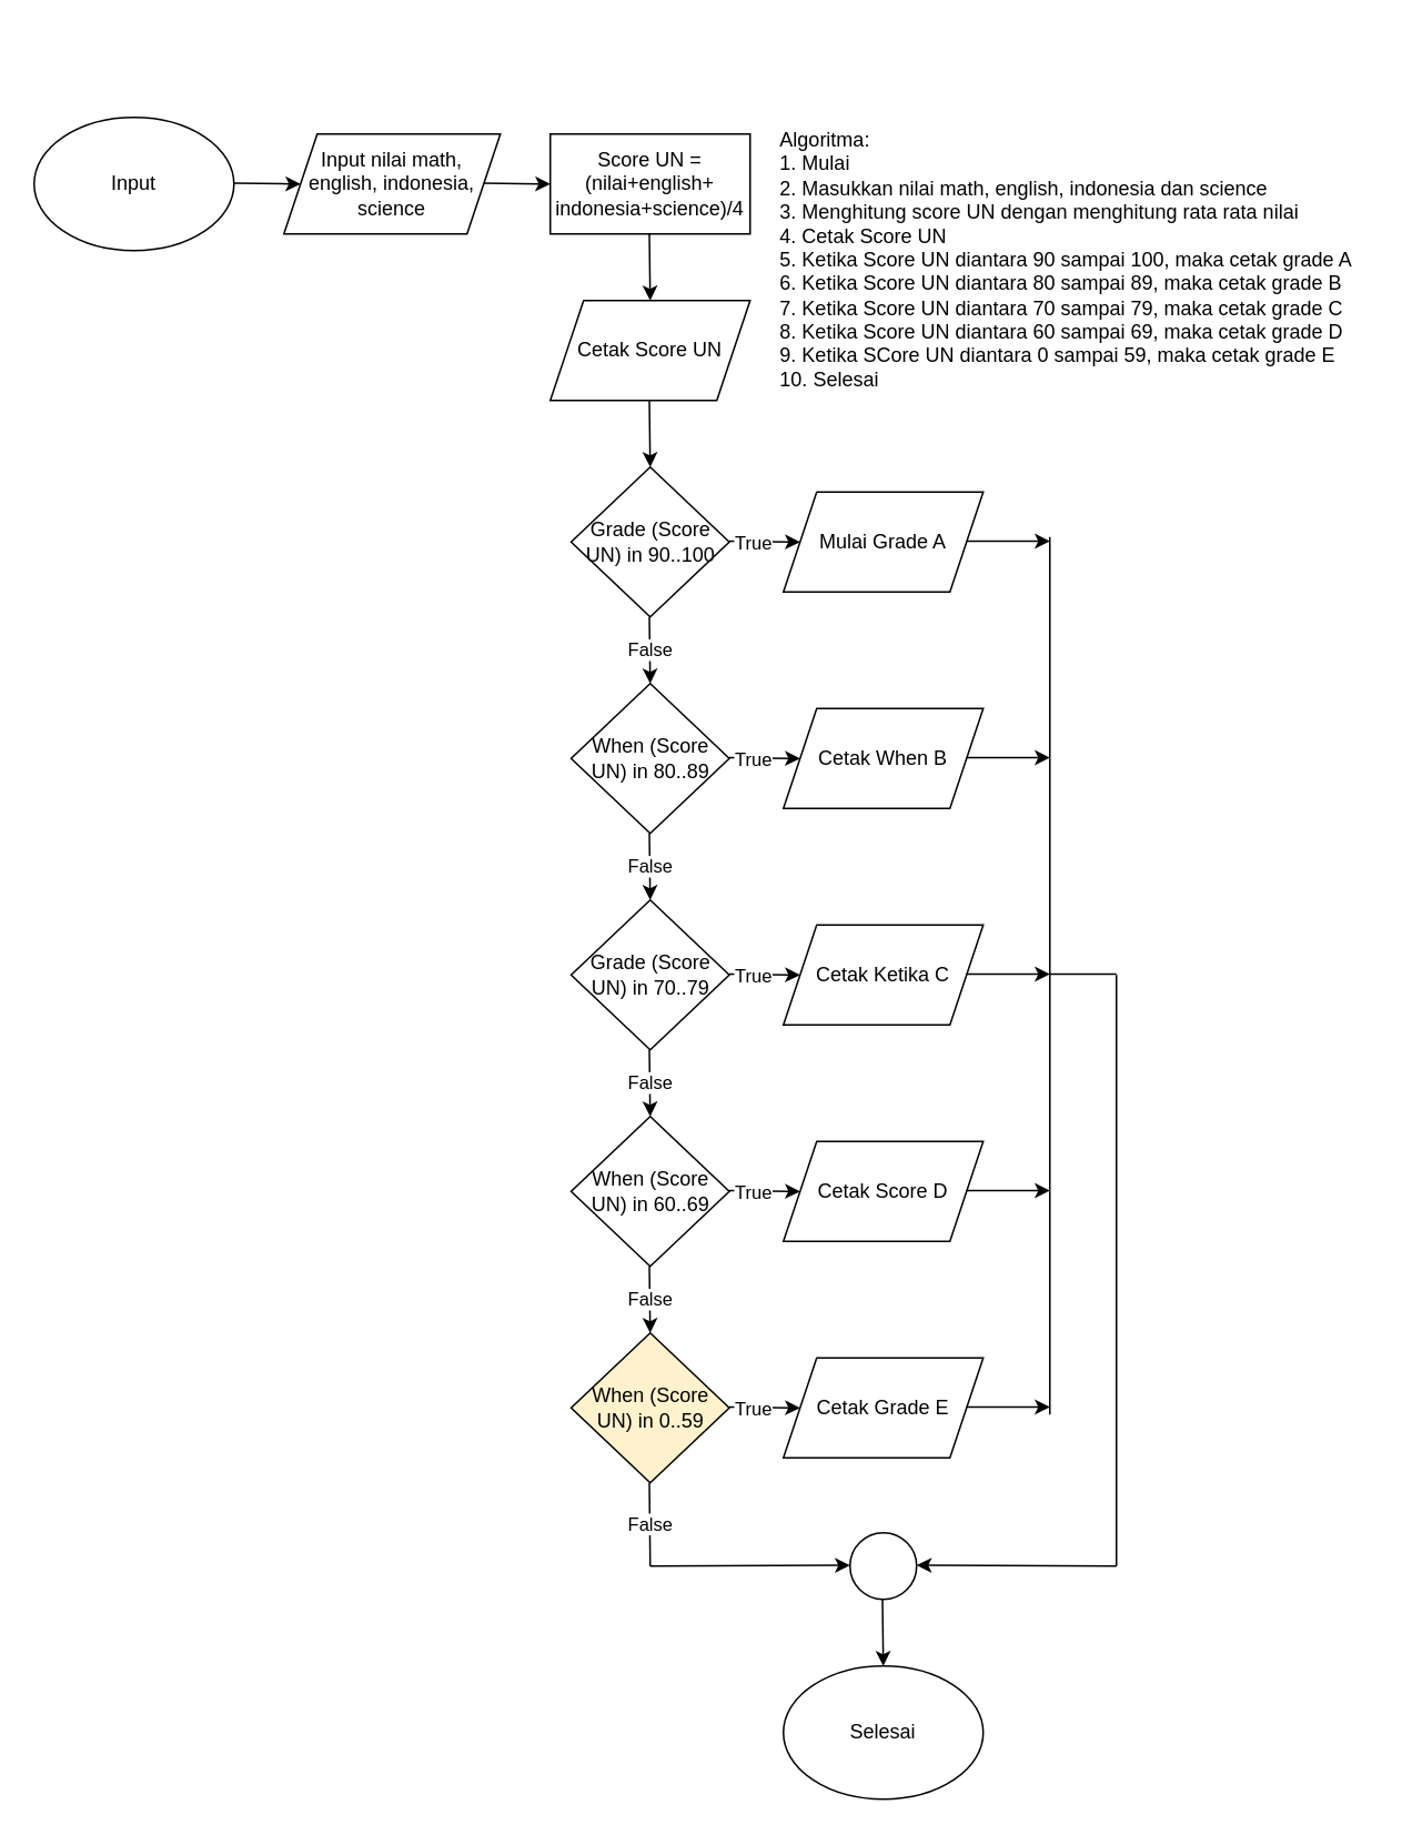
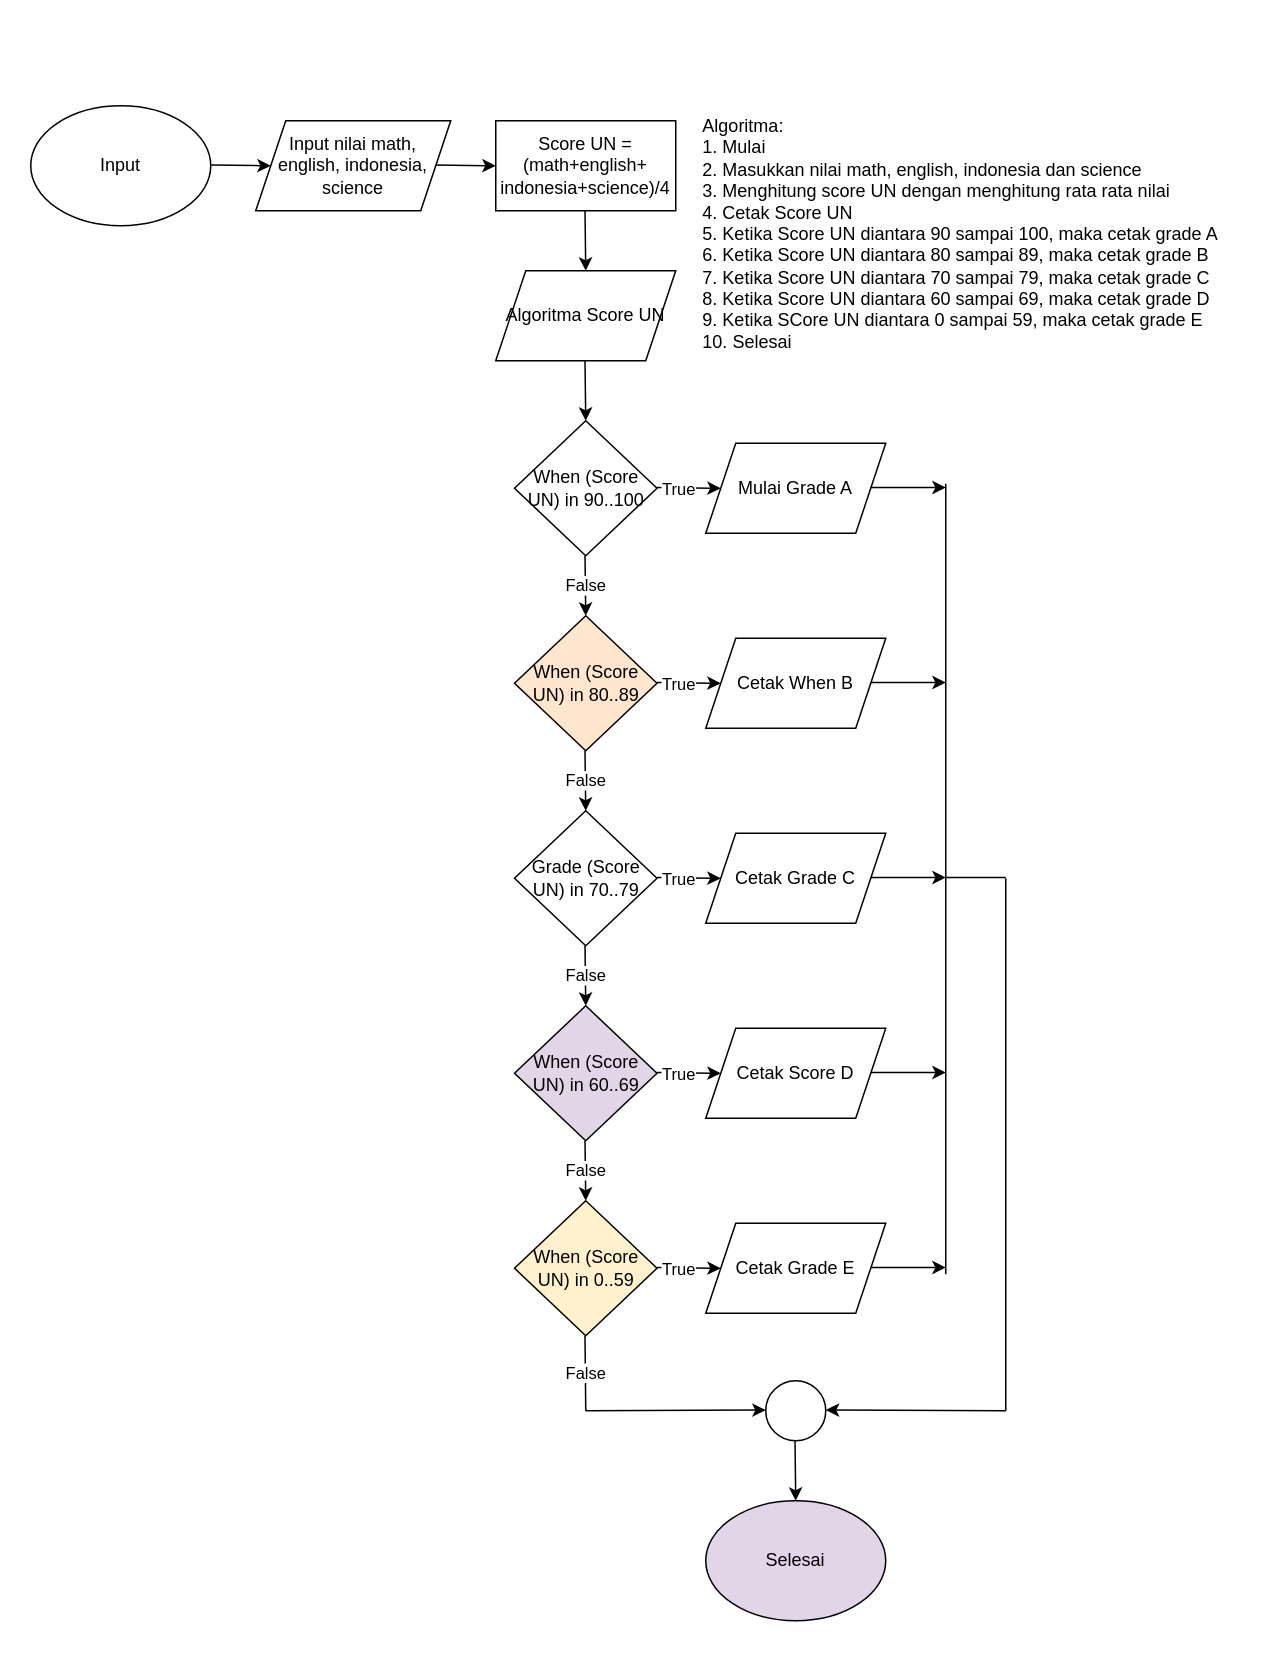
- <mxCell id="5" value="Score UN = (nilai+english+&lt;br&gt;indonesia+science)/4" style="rounded=0;whiteSpace=wrap;html=1;" parent="1" vertex="1"><mxGeometry x="330" y="80" width="120" height="60" as="geometry" /></mxCell>
+ <mxCell id="5" value="Score UN = (math+english+&lt;br&gt;indonesia+science)/4" style="rounded=0;whiteSpace=wrap;html=1;" parent="1" vertex="1"><mxGeometry x="330" y="80" width="120" height="60" as="geometry" /></mxCell>
- <mxCell id="6" value="Cetak Score UN" style="shape=parallelogram;perimeter=parallelogramPerimeter;whiteSpace=wrap;html=1;fixedSize=1;" parent="1" vertex="1"><mxGeometry x="330" y="180" width="120" height="60" as="geometry" /></mxCell>
+ <mxCell id="6" value="Algoritma Score UN" style="shape=parallelogram;perimeter=parallelogramPerimeter;whiteSpace=wrap;html=1;fixedSize=1;" parent="1" vertex="1"><mxGeometry x="330" y="180" width="120" height="60" as="geometry" /></mxCell>
- <mxCell id="8" value="Grade (Score UN) in 90..100" style="rhombus;whiteSpace=wrap;html=1;" parent="1" vertex="1"><mxGeometry x="342.5" y="280" width="95" height="90" as="geometry" /></mxCell>
+ <mxCell id="8" value="When (Score UN) in 90..100" style="rhombus;whiteSpace=wrap;html=1;" parent="1" vertex="1"><mxGeometry x="342.5" y="280" width="95" height="90" as="geometry" /></mxCell>
- <mxCell id="9" value="When (Score UN) in 80..89" style="rhombus;whiteSpace=wrap;html=1;" parent="1" vertex="1"><mxGeometry x="342.5" y="410" width="95" height="90" as="geometry" /></mxCell>
+ <mxCell id="9" value="When (Score UN) in 80..89" style="rhombus;whiteSpace=wrap;html=1;fillColor=#ffe6cc;" parent="1" vertex="1"><mxGeometry x="342.5" y="410" width="95" height="90" as="geometry" /></mxCell>
- <mxCell id="15" value="Cetak Ketika C" style="shape=parallelogram;perimeter=parallelogramPerimeter;whiteSpace=wrap;html=1;fixedSize=1;" parent="1" vertex="1"><mxGeometry x="470" y="555" width="120" height="60" as="geometry" /></mxCell>
+ <mxCell id="15" value="Cetak Grade C" style="shape=parallelogram;perimeter=parallelogramPerimeter;whiteSpace=wrap;html=1;fixedSize=1;" parent="1" vertex="1"><mxGeometry x="470" y="555" width="120" height="60" as="geometry" /></mxCell>
- <mxCell id="16" value="When (Score UN) in 60..69" style="rhombus;whiteSpace=wrap;html=1;" parent="1" vertex="1"><mxGeometry x="342.5" y="670" width="95" height="90" as="geometry" /></mxCell>
+ <mxCell id="16" value="When (Score UN) in 60..69" style="rhombus;whiteSpace=wrap;html=1;fillColor=#e1d5e7;" parent="1" vertex="1"><mxGeometry x="342.5" y="670" width="95" height="90" as="geometry" /></mxCell>
- <mxCell id="40" value="Selesai" style="ellipse;whiteSpace=wrap;html=1;" parent="1" vertex="1"><mxGeometry x="470" y="1000" width="120" height="80" as="geometry" /></mxCell>
+ <mxCell id="40" value="Selesai" style="ellipse;whiteSpace=wrap;html=1;fillColor=#e1d5e7;" parent="1" vertex="1"><mxGeometry x="470" y="1000" width="120" height="80" as="geometry" /></mxCell>
